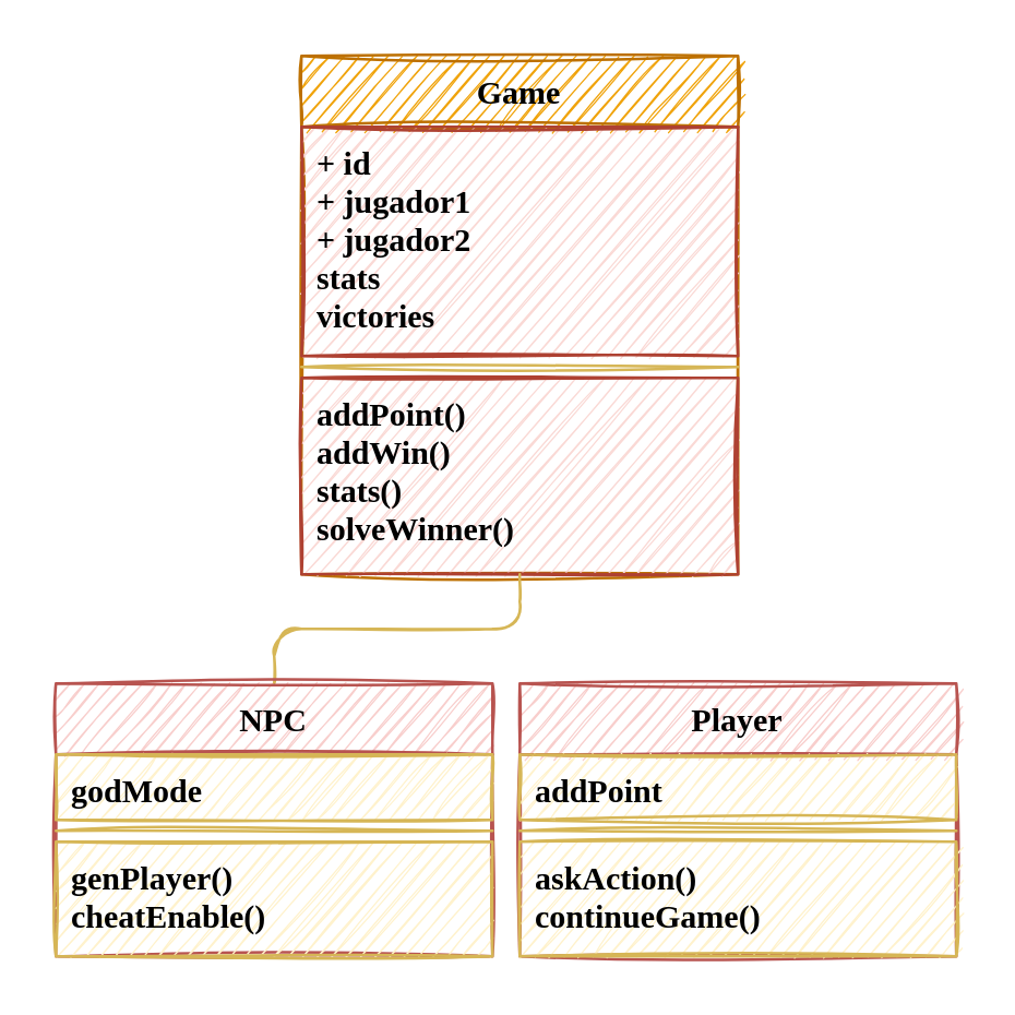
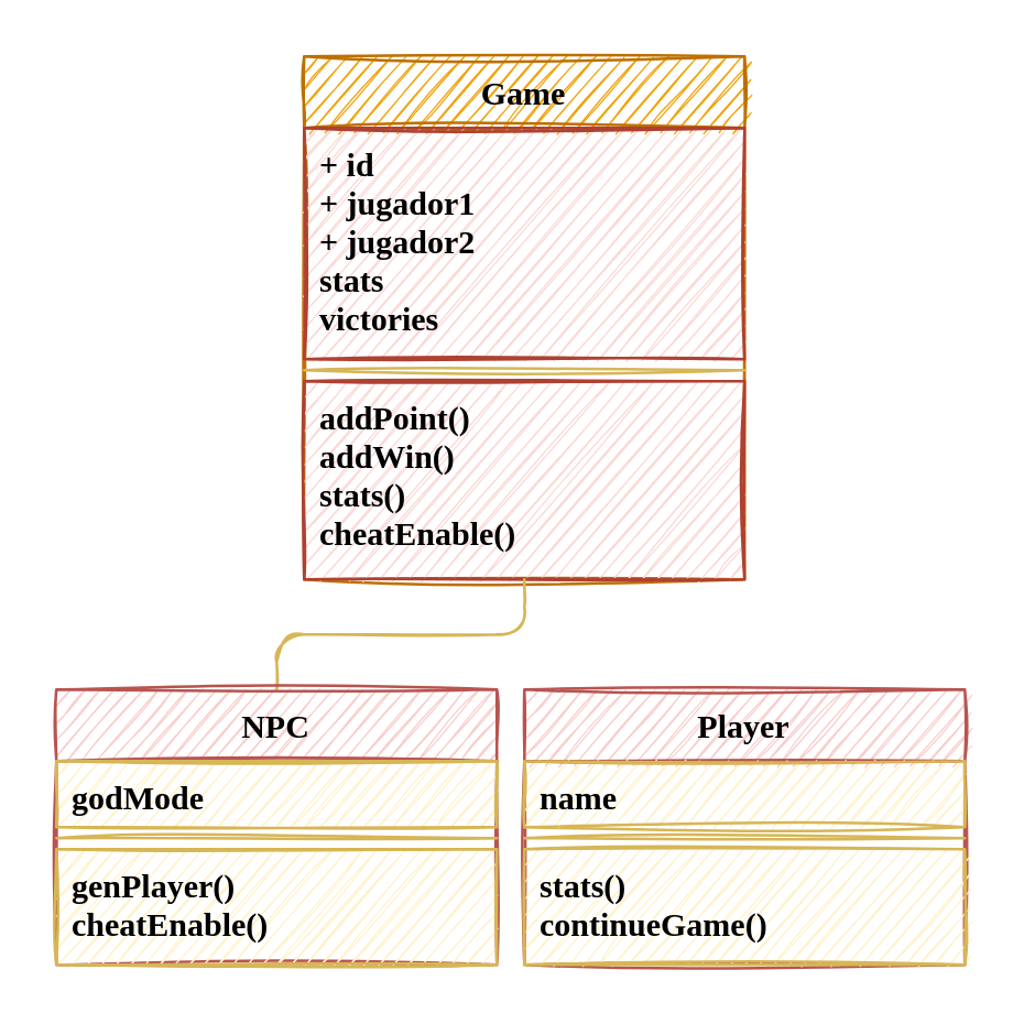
- <mxCell id="5" value="addPoint()&#10;addWin()&#10;stats()&#10;solveWinner()" style="text;align=left;verticalAlign=top;spacingLeft=4;spacingRight=4;overflow=hidden;rotatable=0;points=[[0,0.5],[1,0.5]];portConstraint=eastwest;fontFamily=Handlee;fontSource=https%3A%2F%2Ffonts.googleapis.com%2Fcss%3Ffamily%3DHandlee;fontStyle=1;sketch=1;fillColor=#fad9d5;strokeColor=#ae4132;" vertex="1" parent="2"><mxGeometry y="118" width="160" height="72" as="geometry" /></mxCell>
+ <mxCell id="5" value="addPoint()&#10;addWin()&#10;stats()&#10;cheatEnable()" style="text;align=left;verticalAlign=top;spacingLeft=4;spacingRight=4;overflow=hidden;rotatable=0;points=[[0,0.5],[1,0.5]];portConstraint=eastwest;fontFamily=Handlee;fontSource=https%3A%2F%2Ffonts.googleapis.com%2Fcss%3Ffamily%3DHandlee;fontStyle=1;sketch=1;fillColor=#fad9d5;strokeColor=#ae4132;" vertex="1" parent="2"><mxGeometry y="118" width="160" height="72" as="geometry" /></mxCell>
- <mxCell id="12" value="addPoint" style="text;align=left;verticalAlign=top;spacingLeft=4;spacingRight=4;overflow=hidden;rotatable=0;points=[[0,0.5],[1,0.5]];portConstraint=eastwest;fontFamily=Handlee;fontSource=https%3A%2F%2Ffonts.googleapis.com%2Fcss%3Ffamily%3DHandlee;fontStyle=1;sketch=1;fillColor=#fff2cc;strokeColor=#d6b656;" vertex="1" parent="11"><mxGeometry y="26" width="160" height="24" as="geometry" /></mxCell>
+ <mxCell id="12" value="name" style="text;align=left;verticalAlign=top;spacingLeft=4;spacingRight=4;overflow=hidden;rotatable=0;points=[[0,0.5],[1,0.5]];portConstraint=eastwest;fontFamily=Handlee;fontSource=https%3A%2F%2Ffonts.googleapis.com%2Fcss%3Ffamily%3DHandlee;fontStyle=1;sketch=1;fillColor=#fff2cc;strokeColor=#d6b656;" vertex="1" parent="11"><mxGeometry y="26" width="160" height="24" as="geometry" /></mxCell>
- <mxCell id="14" value="askAction()&#10;continueGame()" style="text;align=left;verticalAlign=top;spacingLeft=4;spacingRight=4;overflow=hidden;rotatable=0;points=[[0,0.5],[1,0.5]];portConstraint=eastwest;fontFamily=Handlee;fontSource=https%3A%2F%2Ffonts.googleapis.com%2Fcss%3Ffamily%3DHandlee;fontStyle=1;sketch=1;fillColor=#fff2cc;strokeColor=#d6b656;" vertex="1" parent="11"><mxGeometry y="58" width="160" height="42" as="geometry" /></mxCell>
+ <mxCell id="14" value="stats()&#10;continueGame()" style="text;align=left;verticalAlign=top;spacingLeft=4;spacingRight=4;overflow=hidden;rotatable=0;points=[[0,0.5],[1,0.5]];portConstraint=eastwest;fontFamily=Handlee;fontSource=https%3A%2F%2Ffonts.googleapis.com%2Fcss%3Ffamily%3DHandlee;fontStyle=1;sketch=1;fillColor=#fff2cc;strokeColor=#d6b656;" vertex="1" parent="11"><mxGeometry y="58" width="160" height="42" as="geometry" /></mxCell>
